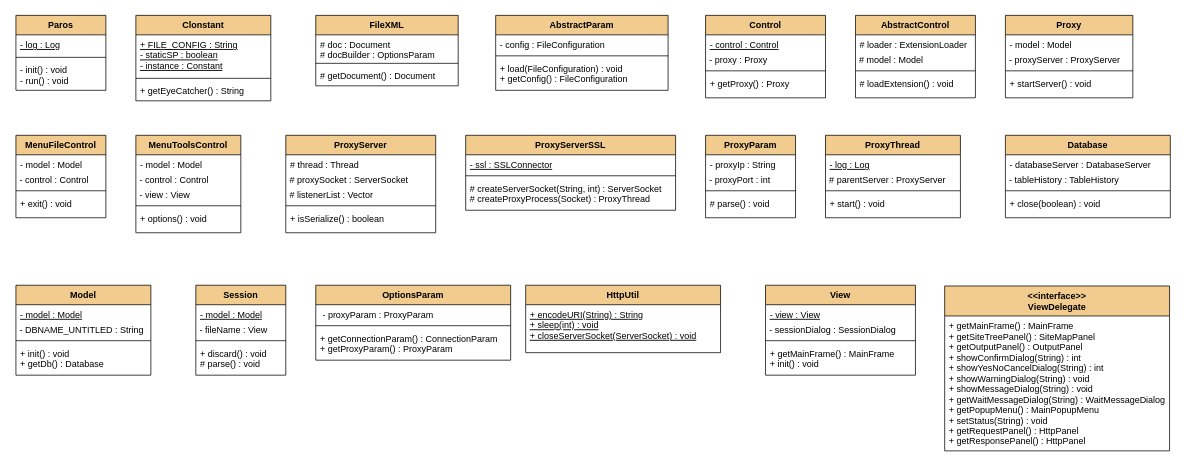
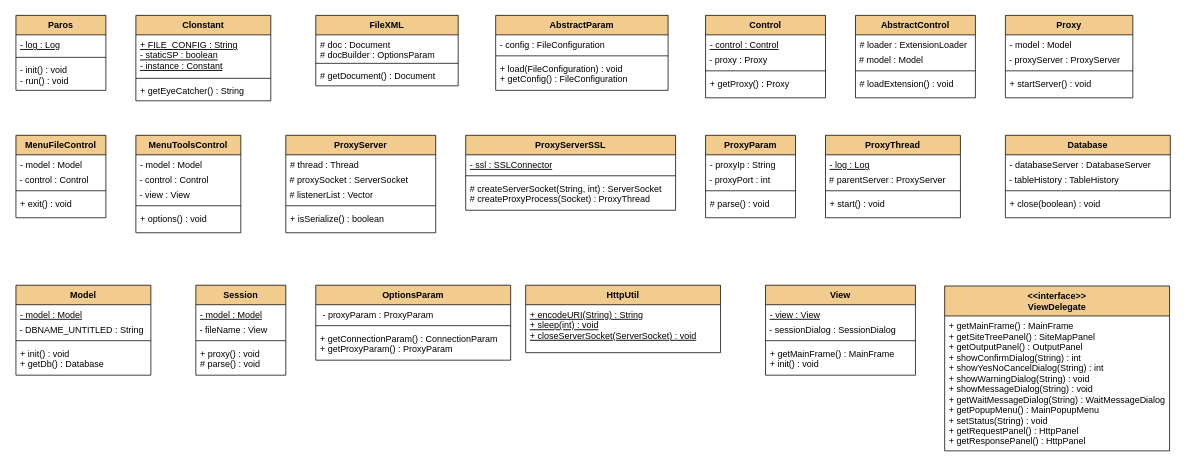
- <mxCell id="78" value="+ discard() : void&#10;# parse() : void" style="text;strokeColor=none;fillColor=none;align=left;verticalAlign=top;spacingLeft=4;spacingRight=4;overflow=hidden;rotatable=0;points=[[0,0.5],[1,0.5]];portConstraint=eastwest;labelBackgroundColor=none;fontColor=#000000;" vertex="1" parent="74"><mxGeometry y="78" width="120" height="42" as="geometry" /></mxCell>
+ <mxCell id="78" value="+ proxy() : void&#10;# parse() : void" style="text;strokeColor=none;fillColor=none;align=left;verticalAlign=top;spacingLeft=4;spacingRight=4;overflow=hidden;rotatable=0;points=[[0,0.5],[1,0.5]];portConstraint=eastwest;labelBackgroundColor=none;fontColor=#000000;" vertex="1" parent="74"><mxGeometry y="78" width="120" height="42" as="geometry" /></mxCell>
